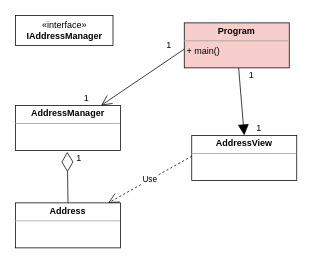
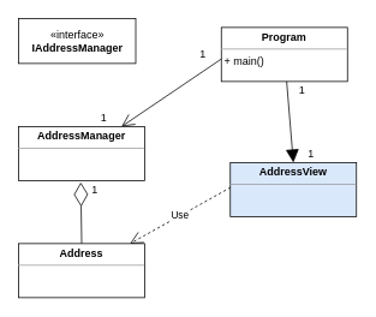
- <mxCell id="2" value="«interface»&lt;br&gt;&lt;b&gt;IAddressManager&lt;/b&gt;" style="html=1;" parent="1" vertex="1"><mxGeometry x="20" y="20" width="130" height="40" as="geometry" /></mxCell>
+ <mxCell id="2" value="«interface»&lt;br&gt;&lt;b&gt;IAddressManager&lt;/b&gt;" style="html=1;" parent="1" vertex="1"><mxGeometry x="20" y="20" width="130" height="50" as="geometry" /></mxCell>
- <mxCell id="5" value="&lt;p style=&quot;margin: 0px ; margin-top: 4px ; text-align: center&quot;&gt;&lt;b&gt;Program&lt;/b&gt;&lt;/p&gt;&lt;hr size=&quot;1&quot;&gt;&lt;div style=&quot;height: 2px&quot;&gt;&amp;nbsp;+ main()&lt;/div&gt;" style="verticalAlign=top;align=left;overflow=fill;fontSize=12;fontFamily=Helvetica;html=1;fillColor=#f8cecc;" parent="1" vertex="1"><mxGeometry x="245" y="30" width="140" height="60" as="geometry" /></mxCell>
+ <mxCell id="5" value="&lt;p style=&quot;margin: 0px ; margin-top: 4px ; text-align: center&quot;&gt;&lt;b&gt;Program&lt;/b&gt;&lt;/p&gt;&lt;hr size=&quot;1&quot;&gt;&lt;div style=&quot;height: 2px&quot;&gt;&amp;nbsp;+ main()&lt;/div&gt;" style="verticalAlign=top;align=left;overflow=fill;fontSize=12;fontFamily=Helvetica;html=1;" parent="1" vertex="1"><mxGeometry x="245" y="30" width="140" height="60" as="geometry" /></mxCell>
- <mxCell id="4" value="&lt;p style=&quot;margin: 0px ; margin-top: 4px ; text-align: center&quot;&gt;&lt;b&gt;AddressView&lt;/b&gt;&lt;/p&gt;&lt;hr size=&quot;1&quot;&gt;&lt;div style=&quot;height: 2px&quot;&gt;&lt;/div&gt;" style="verticalAlign=top;align=left;overflow=fill;fontSize=12;fontFamily=Helvetica;html=1;" parent="1" vertex="1"><mxGeometry x="255" y="180" width="140" height="60" as="geometry" /></mxCell>
+ <mxCell id="4" value="&lt;p style=&quot;margin: 0px ; margin-top: 4px ; text-align: center&quot;&gt;&lt;b&gt;AddressView&lt;/b&gt;&lt;/p&gt;&lt;hr size=&quot;1&quot;&gt;&lt;div style=&quot;height: 2px&quot;&gt;&lt;/div&gt;" style="verticalAlign=top;align=left;overflow=fill;fontSize=12;fontFamily=Helvetica;html=1;fillColor=#dae8fc;" parent="1" vertex="1"><mxGeometry x="255" y="180" width="140" height="60" as="geometry" /></mxCell>
